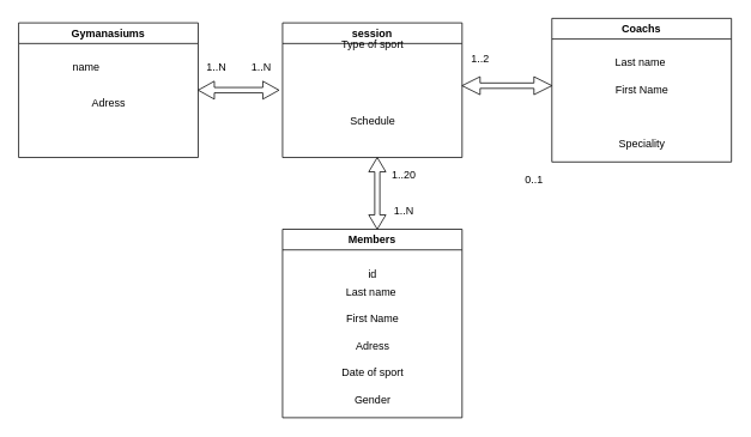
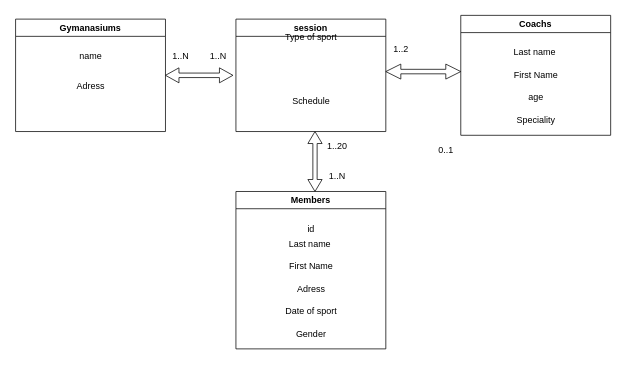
- <mxCell id="3" value="name" style="text;html=1;align=center;verticalAlign=middle;resizable=0;points=[];autosize=1;strokeColor=none;" vertex="1" parent="2"><mxGeometry x="50" y="40" width="50" height="20" as="geometry" /></mxCell>
+ <mxCell id="3" value="name" style="text;html=1;align=center;verticalAlign=middle;resizable=0;points=[];autosize=1;strokeColor=none;" vertex="1" parent="2"><mxGeometry x="75" y="40" width="50" height="20" as="geometry" /></mxCell>
+ <mxCell id="11" value="age" style="text;html=1;align=center;verticalAlign=middle;resizable=0;points=[];autosize=1;strokeColor=none;" vertex="1" parent="9"><mxGeometry x="80" y="100" width="40" height="20" as="geometry" /></mxCell>
